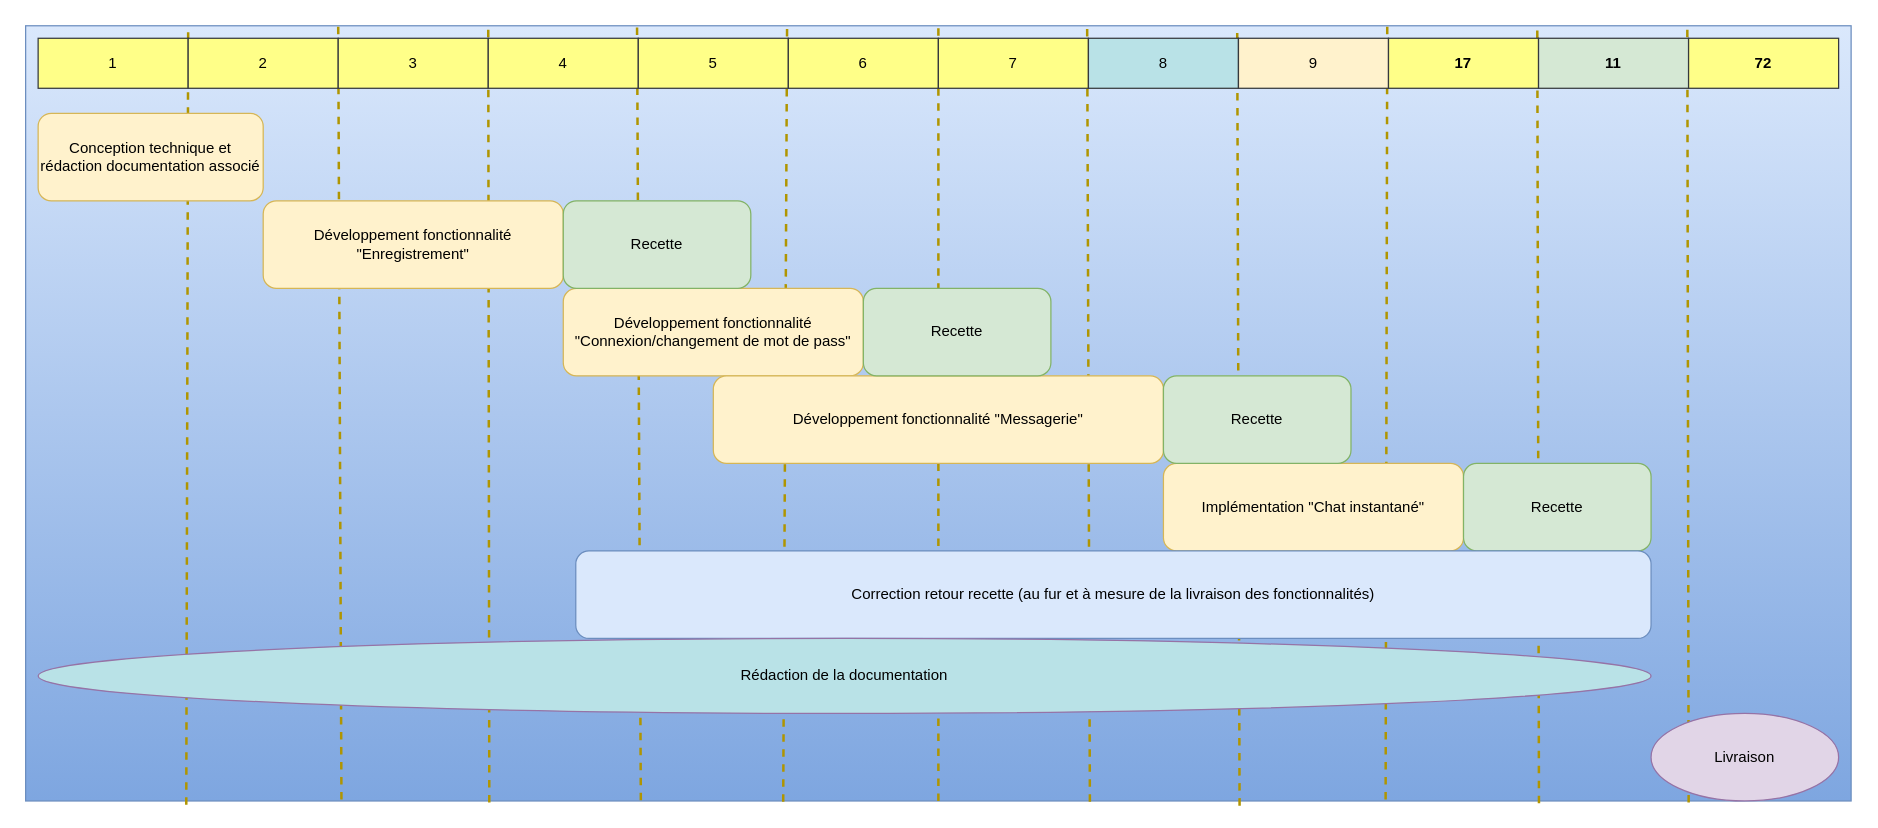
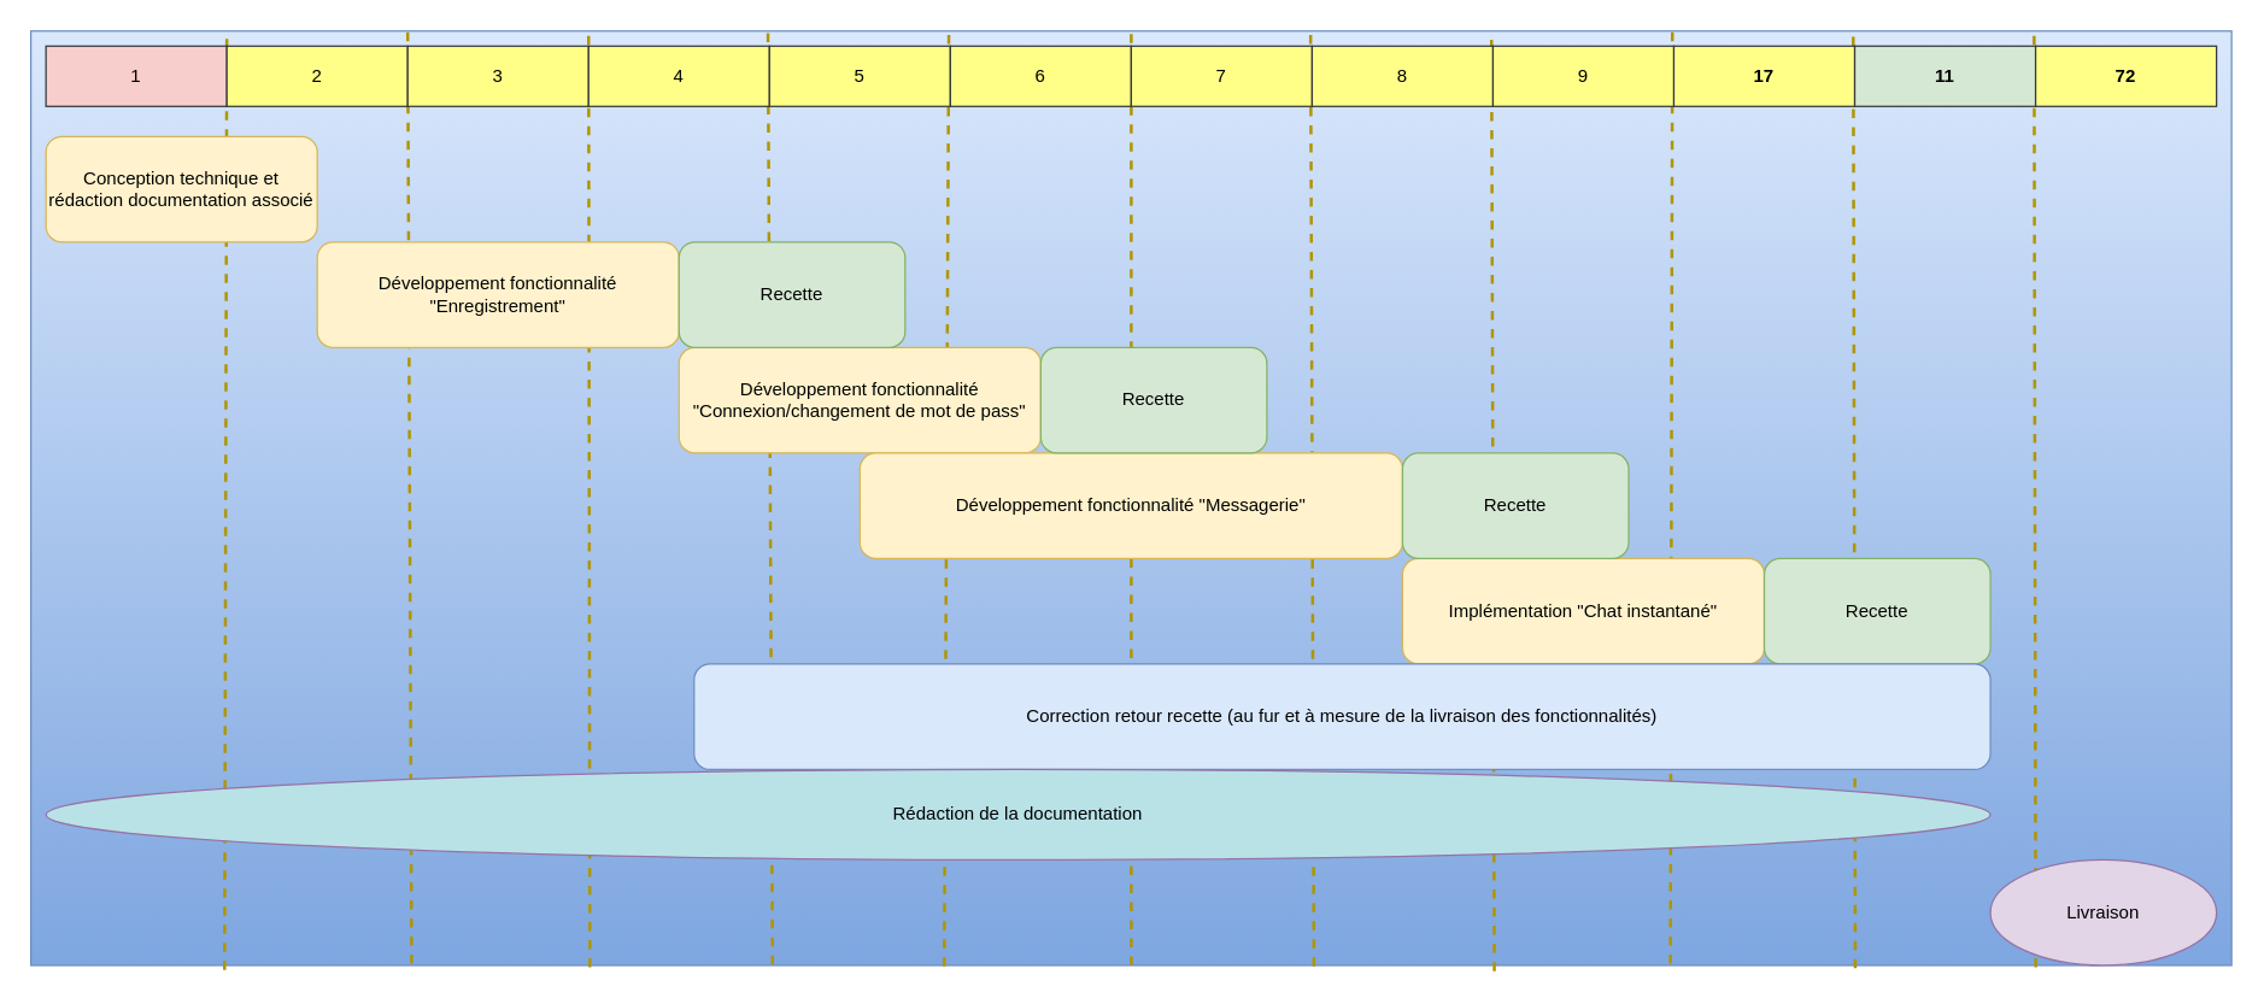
- <mxCell id="14" value="1" style="rounded=0;whiteSpace=wrap;html=1;fillColor=#ffff88;strokeColor=#36393d;" vertex="1" parent="1"><mxGeometry x="30" y="30" width="120" height="40" as="geometry" /></mxCell>
+ <mxCell id="14" value="1" style="rounded=0;whiteSpace=wrap;html=1;fillColor=#f8cecc;strokeColor=#36393d;" vertex="1" parent="1"><mxGeometry x="30" y="30" width="120" height="40" as="geometry" /></mxCell>
- <mxCell id="21" value="8" style="rounded=0;whiteSpace=wrap;html=1;fillColor=#b9e2e7;strokeColor=#36393d;" vertex="1" parent="1"><mxGeometry x="870" y="30" width="120" height="40" as="geometry" /></mxCell>
+ <mxCell id="21" value="8" style="rounded=0;whiteSpace=wrap;html=1;fillColor=#ffff88;strokeColor=#36393d;" vertex="1" parent="1"><mxGeometry x="870" y="30" width="120" height="40" as="geometry" /></mxCell>
- <mxCell id="22" value="9" style="rounded=0;whiteSpace=wrap;html=1;fillColor=#fff2cc;strokeColor=#36393d;" vertex="1" parent="1"><mxGeometry x="990" y="30" width="120" height="40" as="geometry" /></mxCell>
+ <mxCell id="22" value="9" style="rounded=0;whiteSpace=wrap;html=1;fillColor=#ffff88;strokeColor=#36393d;" vertex="1" parent="1"><mxGeometry x="990" y="30" width="120" height="40" as="geometry" /></mxCell>
